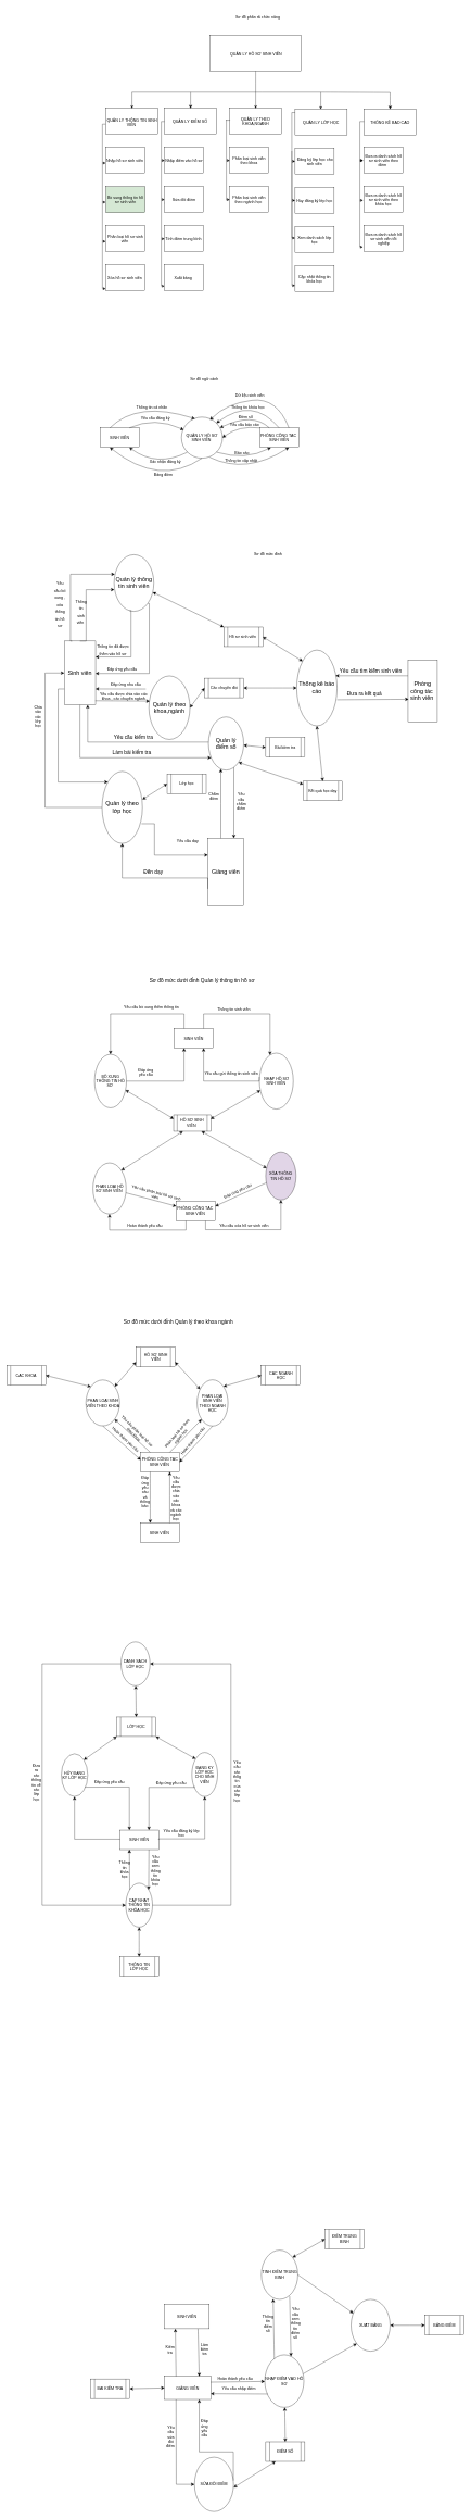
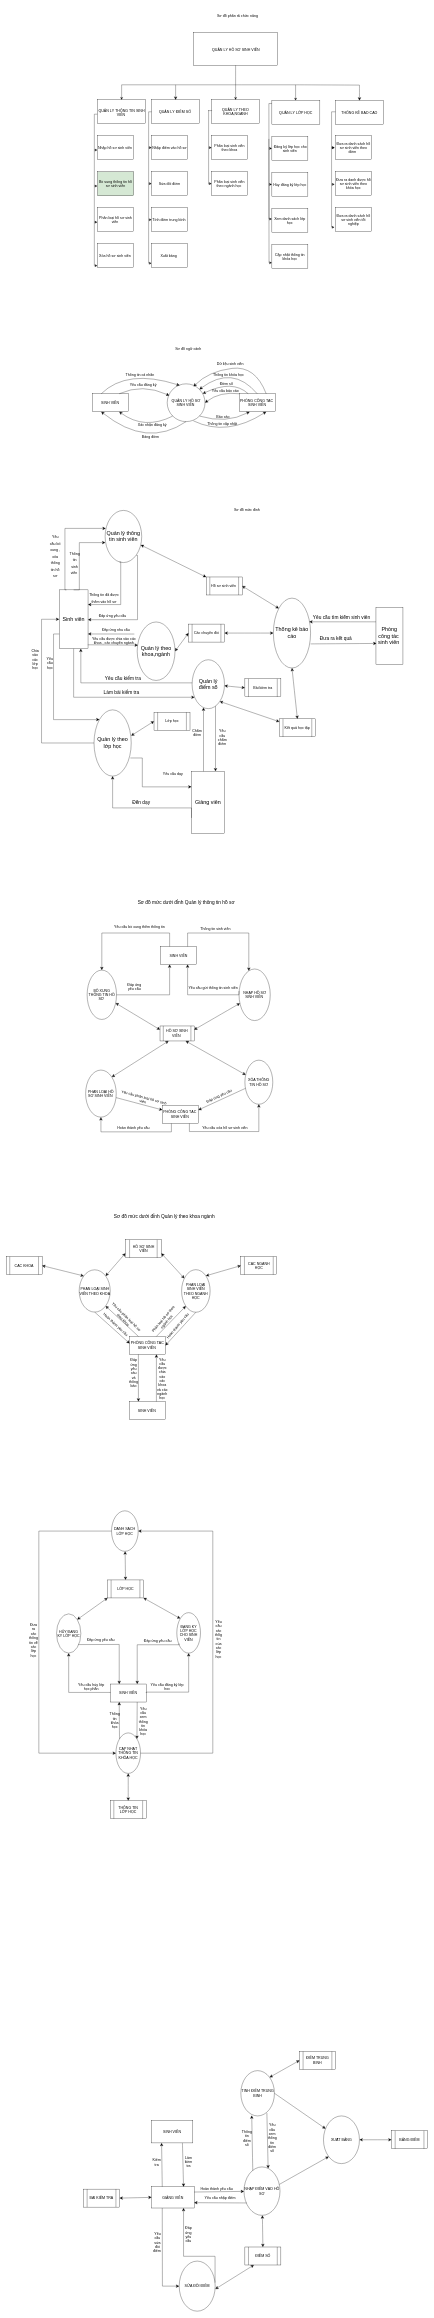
- <mxCell id="66" value="Đưa ra danh sách hồ sơ sinh viên theo&lt;div&gt;khóa học&lt;/div&gt;" style="rounded=0;whiteSpace=wrap;html=1;" parent="1" vertex="1"><mxGeometry x="1118" y="571" width="120" height="80" as="geometry" /></mxCell>
+ <mxCell id="66" value="Đưa ra danh được hồ sơ sinh viên theo&lt;div&gt;khóa học&lt;/div&gt;" style="rounded=0;whiteSpace=wrap;html=1;" parent="1" vertex="1"><mxGeometry x="1118" y="571" width="120" height="80" as="geometry" /></mxCell>
+ <mxCell id="108" value="Yêu cầu học" style="text;html=1;align=center;verticalAlign=middle;whiteSpace=wrap;rounded=0;" parent="1" vertex="1"><mxGeometry x="148" y="2118" width="36" height="184" as="geometry" /></mxCell>
- <mxCell id="117" value="Kết quả học dạy" style="shape=process;whiteSpace=wrap;html=1;backgroundOutline=1;" parent="1" vertex="1"><mxGeometry x="931" y="2395" width="120" height="60" as="geometry" /></mxCell>
+ <mxCell id="117" value="Kết quả học tập" style="shape=process;whiteSpace=wrap;html=1;backgroundOutline=1;" parent="1" vertex="1"><mxGeometry x="931" y="2395" width="120" height="60" as="geometry" /></mxCell>
- <mxCell id="146" value="XÓA THÔNG TIN HỒ SƠ" style="ellipse;whiteSpace=wrap;html=1;fillColor=#e1d5e7;" parent="1" vertex="1"><mxGeometry x="816" y="3533" width="93" height="147" as="geometry" /></mxCell>
+ <mxCell id="146" value="XÓA THÔNG TIN HỒ SƠ" style="ellipse;whiteSpace=wrap;html=1;" parent="1" vertex="1"><mxGeometry x="816" y="3533" width="93" height="147" as="geometry" /></mxCell>
+ <mxCell id="205" value="Yêu cầu hủy lớp học phần" style="text;html=1;align=center;verticalAlign=middle;whiteSpace=wrap;rounded=0;" parent="1" vertex="1"><mxGeometry x="249" y="5607" width="110" height="30" as="geometry" /></mxCell>
